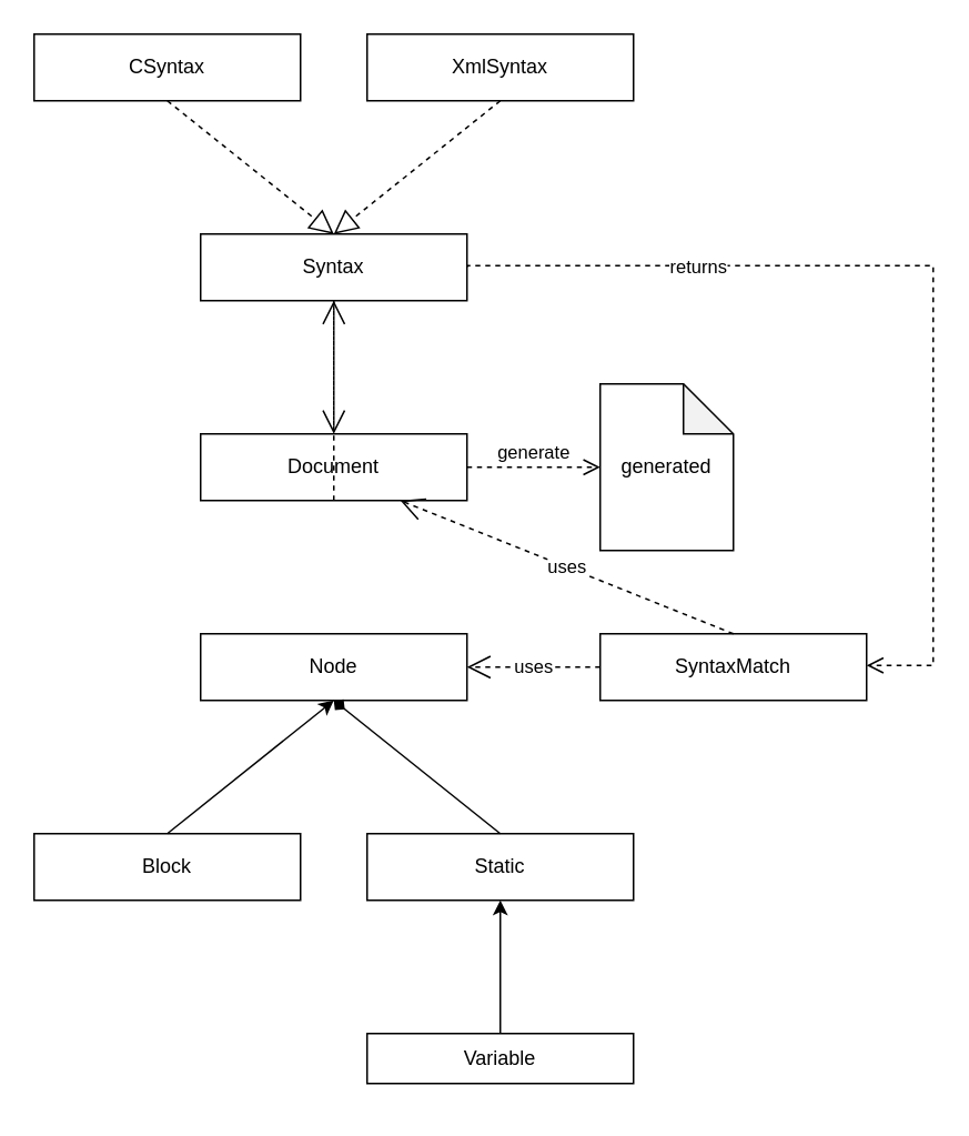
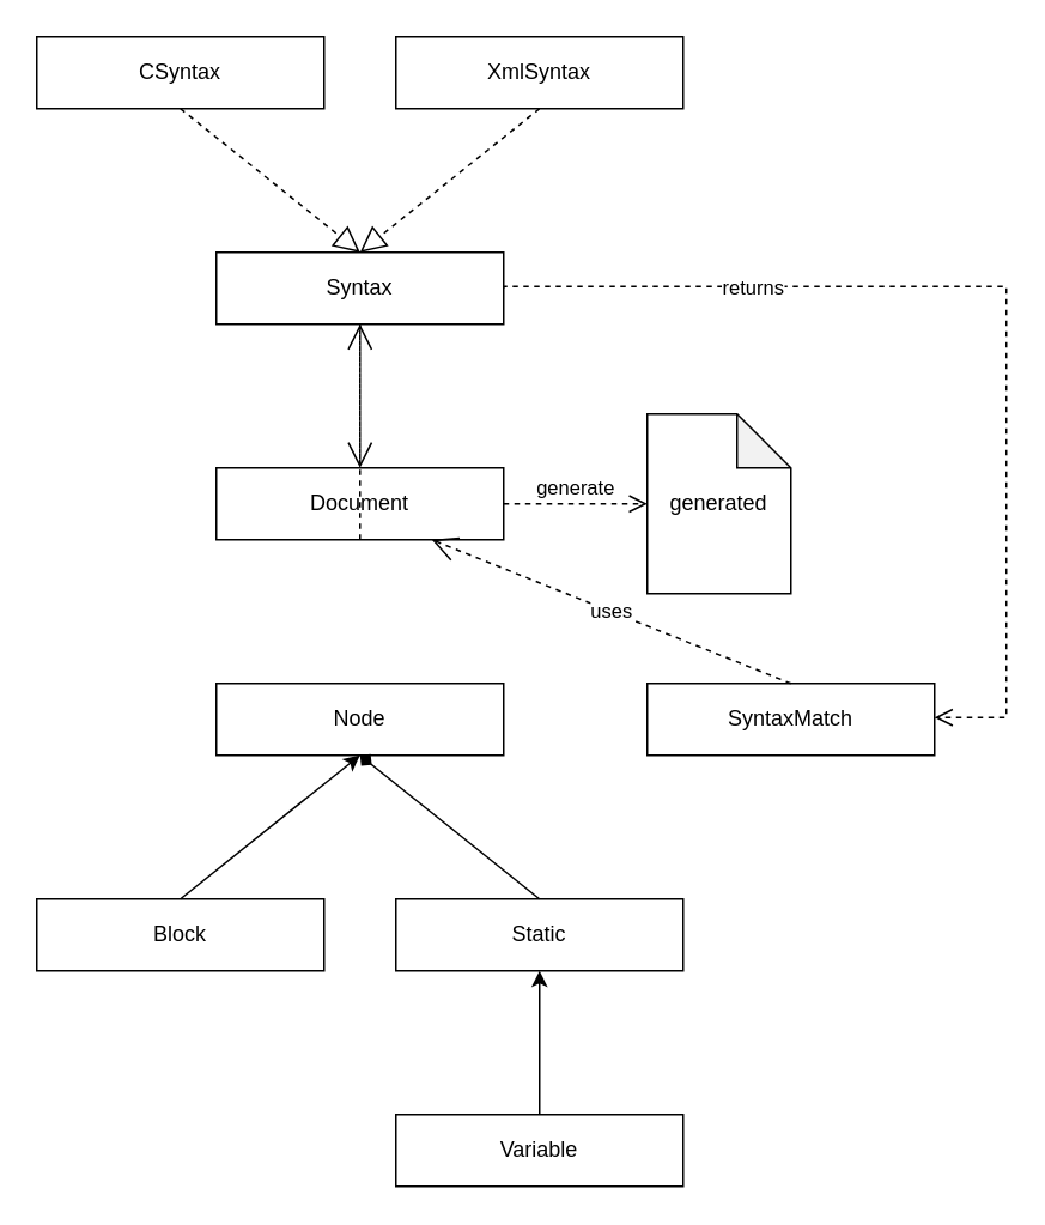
- <mxCell id="21" value="uses" style="endArrow=open;endSize=12;dashed=1;html=1;exitX=0;exitY=0.5;exitDx=0;exitDy=0;entryX=1;entryY=0.5;entryDx=0;entryDy=0;" edge="1" parent="1" source="19" target="3"><mxGeometry width="160" relative="1" as="geometry"><mxPoint x="40" y="240" as="sourcePoint" /><mxPoint x="200" y="240" as="targetPoint" /></mxGeometry></mxCell>
- <mxCell id="6" value="Variable" style="rounded=0;whiteSpace=wrap;html=1;" parent="1" vertex="1"><mxGeometry x="220" y="620" width="160" height="30" as="geometry" /></mxCell>
+ <mxCell id="6" value="Variable" style="rounded=0;whiteSpace=wrap;html=1;" parent="1" vertex="1"><mxGeometry x="220" y="620" width="160" height="40" as="geometry" /></mxCell>
